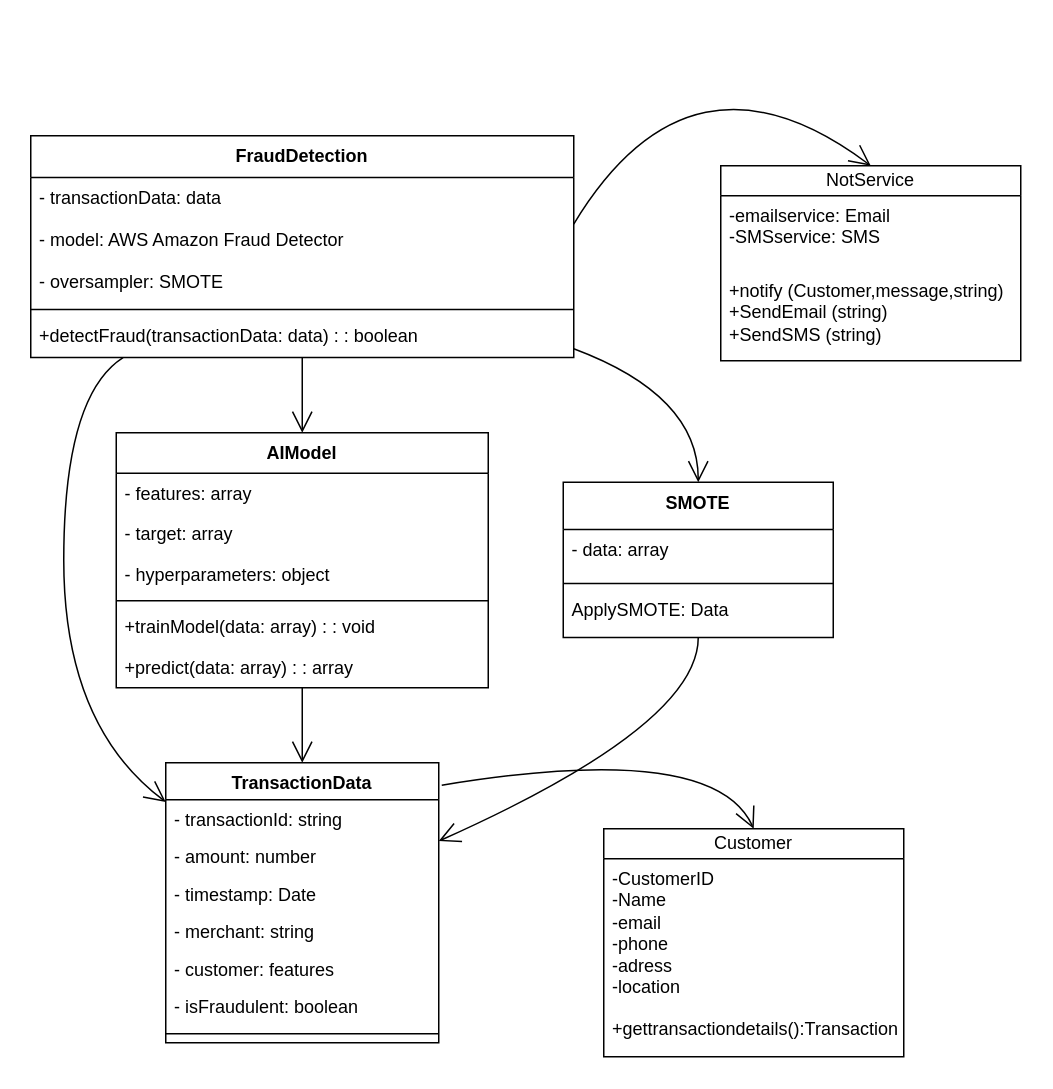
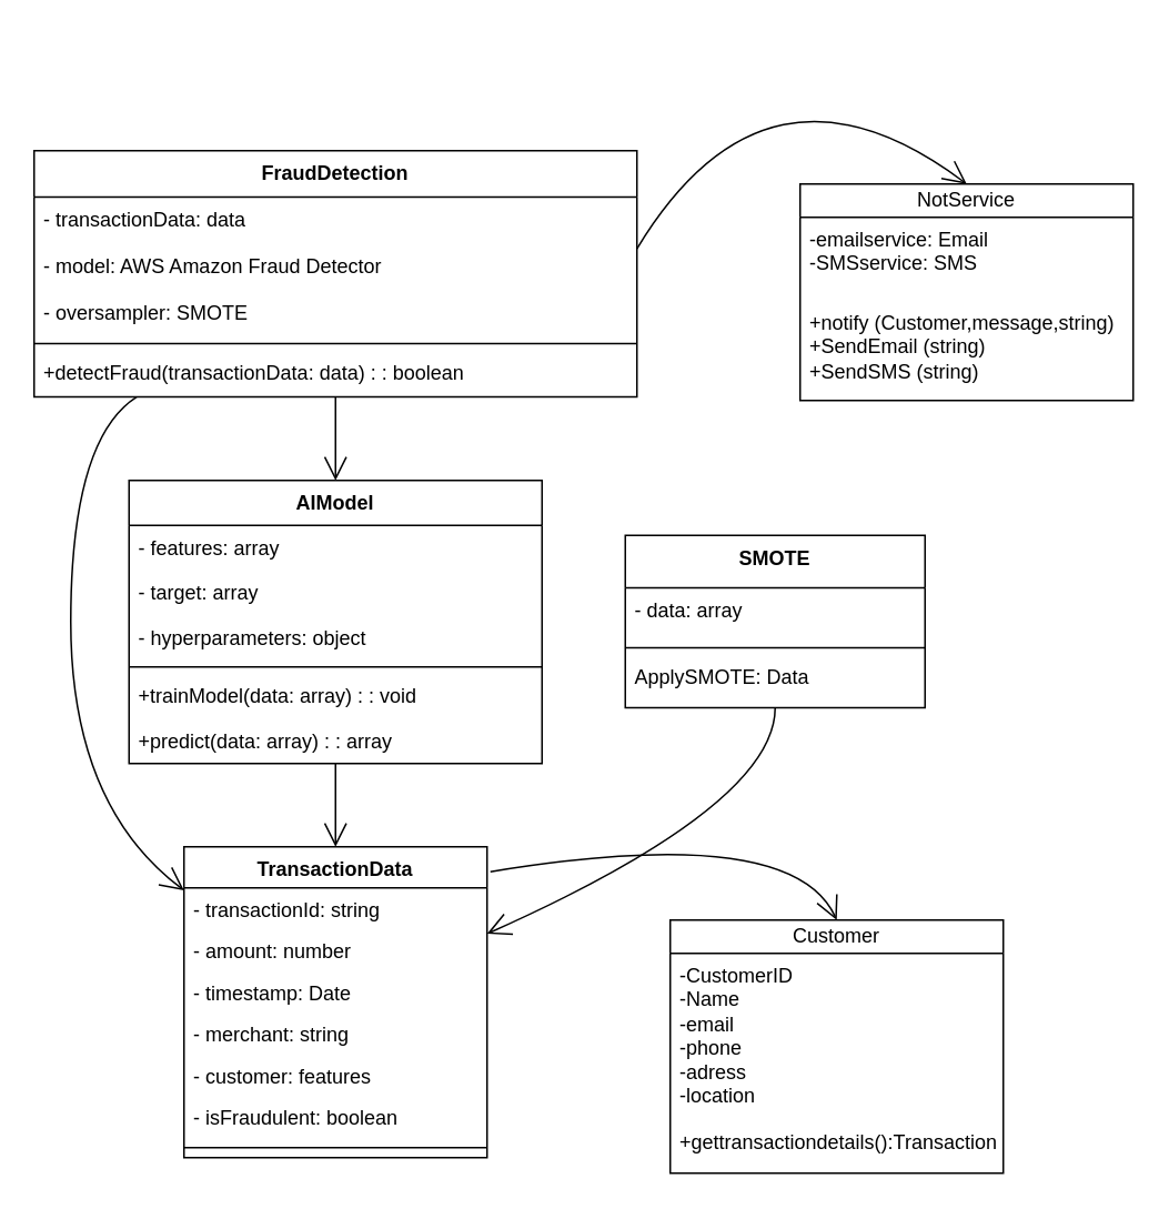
- <mxCell id="28" value="" style="curved=1;startArrow=none;endArrow=open;endSize=12;exitX=1;exitY=0.96;entryX=0.5;entryY=0;" parent="1" source="2" target="15" edge="1"><mxGeometry relative="1" as="geometry"><Array as="points"><mxPoint x="465" y="263" /></Array></mxGeometry></mxCell>
